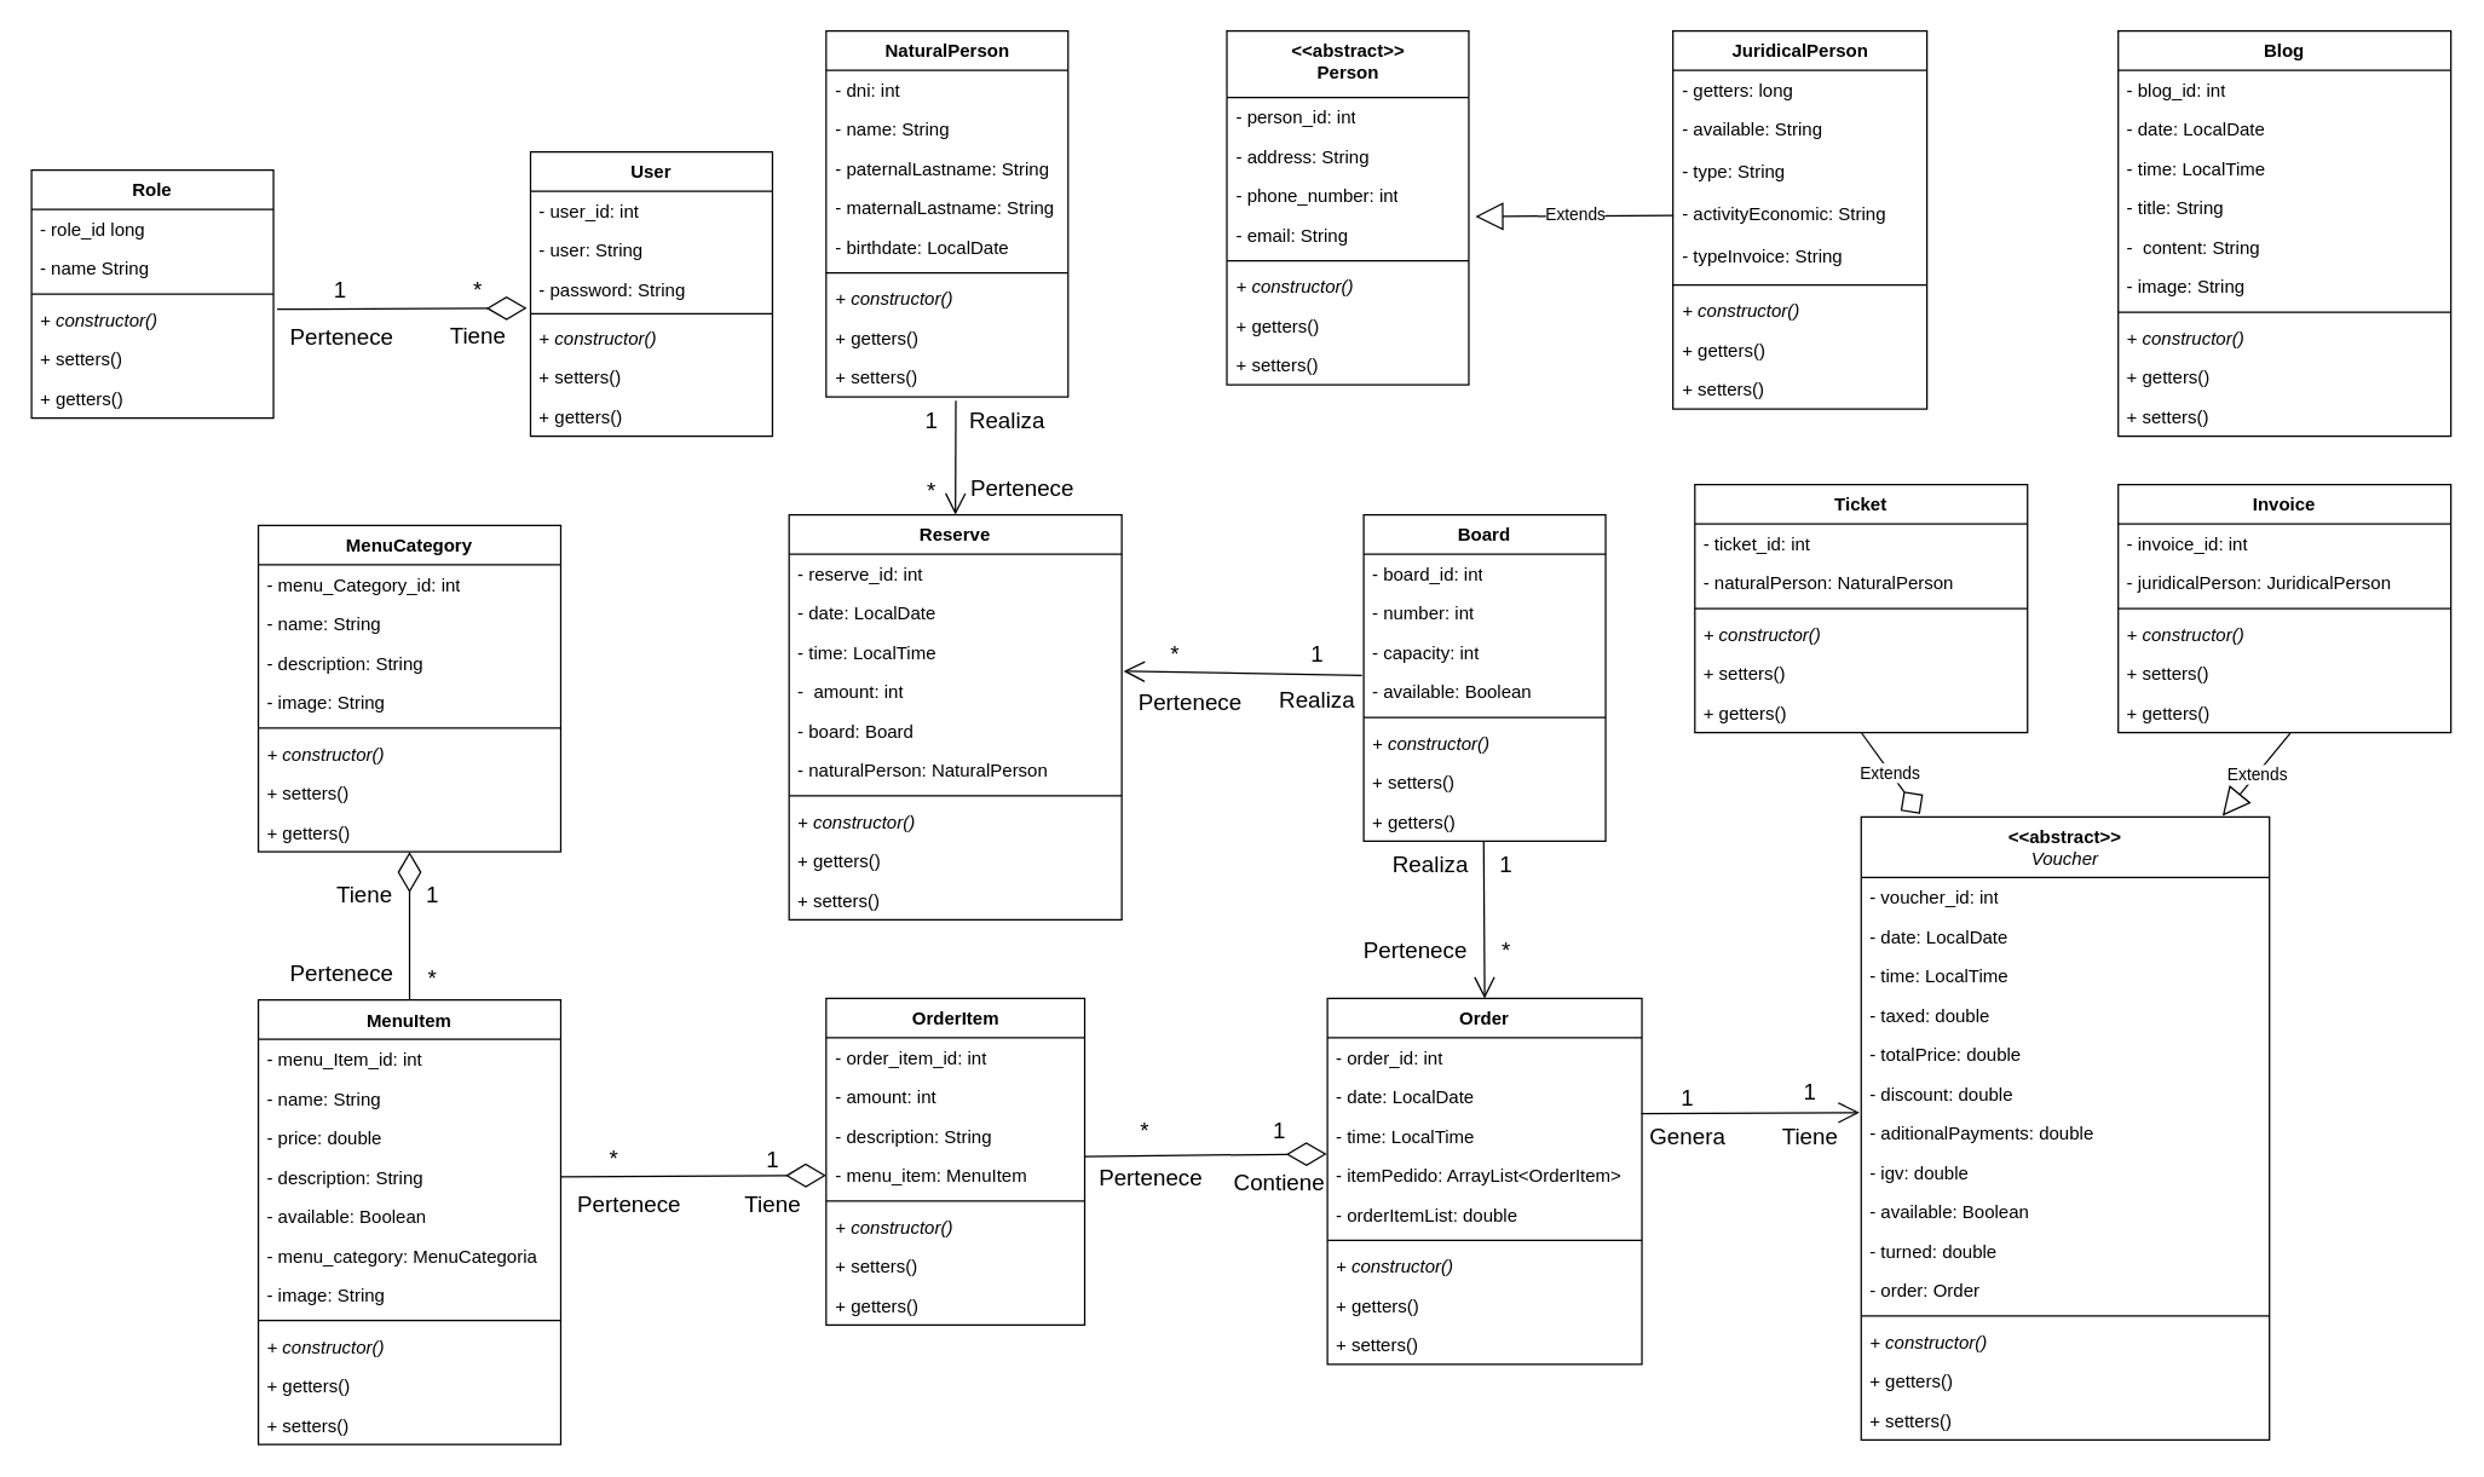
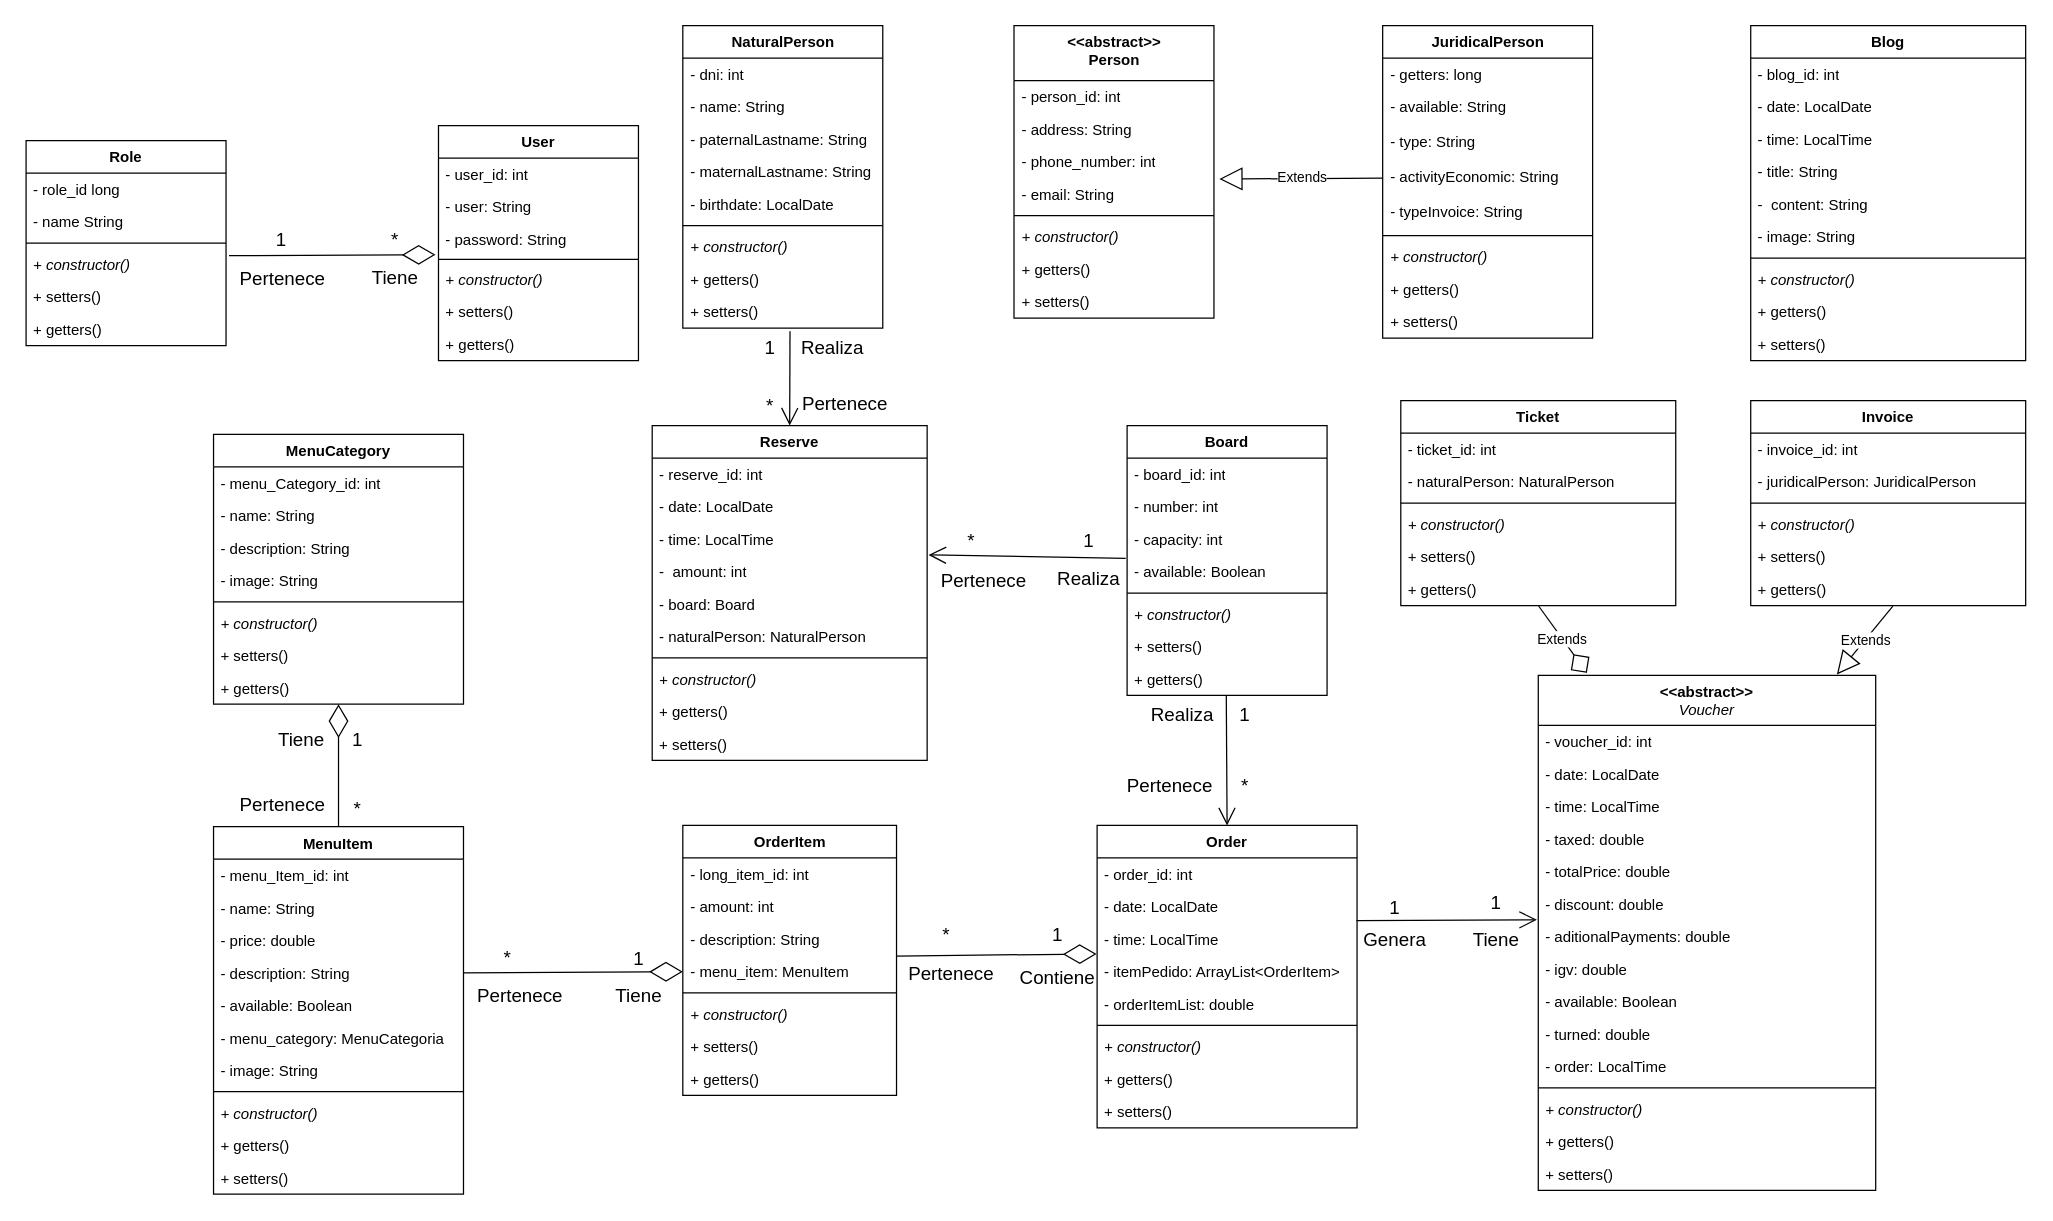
- <mxCell id="34" value="- order_item_id: int" style="text;strokeColor=none;fillColor=none;align=left;verticalAlign=top;spacingLeft=4;spacingRight=4;overflow=hidden;rotatable=0;points=[[0,0.5],[1,0.5]];portConstraint=eastwest;whiteSpace=wrap;html=1;" parent="33" vertex="1"><mxGeometry y="26" width="171" height="26" as="geometry" /></mxCell>
+ <mxCell id="34" value="- long_item_id: int" style="text;strokeColor=none;fillColor=none;align=left;verticalAlign=top;spacingLeft=4;spacingRight=4;overflow=hidden;rotatable=0;points=[[0,0.5],[1,0.5]];portConstraint=eastwest;whiteSpace=wrap;html=1;" parent="33" vertex="1"><mxGeometry y="26" width="171" height="26" as="geometry" /></mxCell>
- <mxCell id="116" value="- order: Order" style="text;strokeColor=none;fillColor=none;align=left;verticalAlign=top;spacingLeft=4;spacingRight=4;overflow=hidden;rotatable=0;points=[[0,0.5],[1,0.5]];portConstraint=eastwest;whiteSpace=wrap;html=1;" parent="105" vertex="1"><mxGeometry y="300" width="270" height="26" as="geometry" /></mxCell>
+ <mxCell id="116" value="- order: LocalTime" style="text;strokeColor=none;fillColor=none;align=left;verticalAlign=top;spacingLeft=4;spacingRight=4;overflow=hidden;rotatable=0;points=[[0,0.5],[1,0.5]];portConstraint=eastwest;whiteSpace=wrap;html=1;" parent="105" vertex="1"><mxGeometry y="300" width="270" height="26" as="geometry" /></mxCell>
